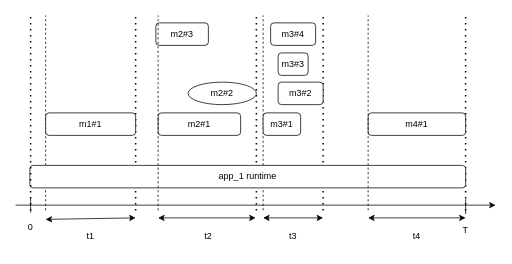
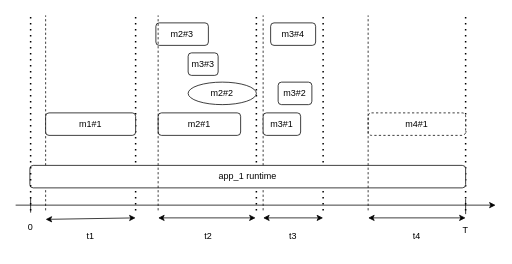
- <mxCell id="21" value="m3#3" style="rounded=1;whiteSpace=wrap;html=1;" vertex="1" parent="1"><mxGeometry x="370" y="70" width="40" height="30" as="geometry" /></mxCell>
+ <mxCell id="21" value="m3#3" style="rounded=1;whiteSpace=wrap;html=1;" vertex="1" parent="1"><mxGeometry x="250" y="70" width="40" height="30" as="geometry" /></mxCell>
- <mxCell id="20" value="m3#2" style="rounded=1;whiteSpace=wrap;html=1;" vertex="1" parent="1"><mxGeometry x="370" y="109" width="60" height="30" as="geometry" /></mxCell>
+ <mxCell id="20" value="m3#2" style="rounded=1;whiteSpace=wrap;html=1;" vertex="1" parent="1"><mxGeometry x="370" y="109" width="45" height="30" as="geometry" /></mxCell>
- <mxCell id="23" value="m4#1" style="rounded=1;whiteSpace=wrap;html=1;" vertex="1" parent="1"><mxGeometry x="490" y="150" width="130" height="30" as="geometry" /></mxCell>
+ <mxCell id="23" value="m4#1" style="rounded=1;whiteSpace=wrap;html=1;dashed=1;" vertex="1" parent="1"><mxGeometry x="490" y="150" width="130" height="30" as="geometry" /></mxCell>
